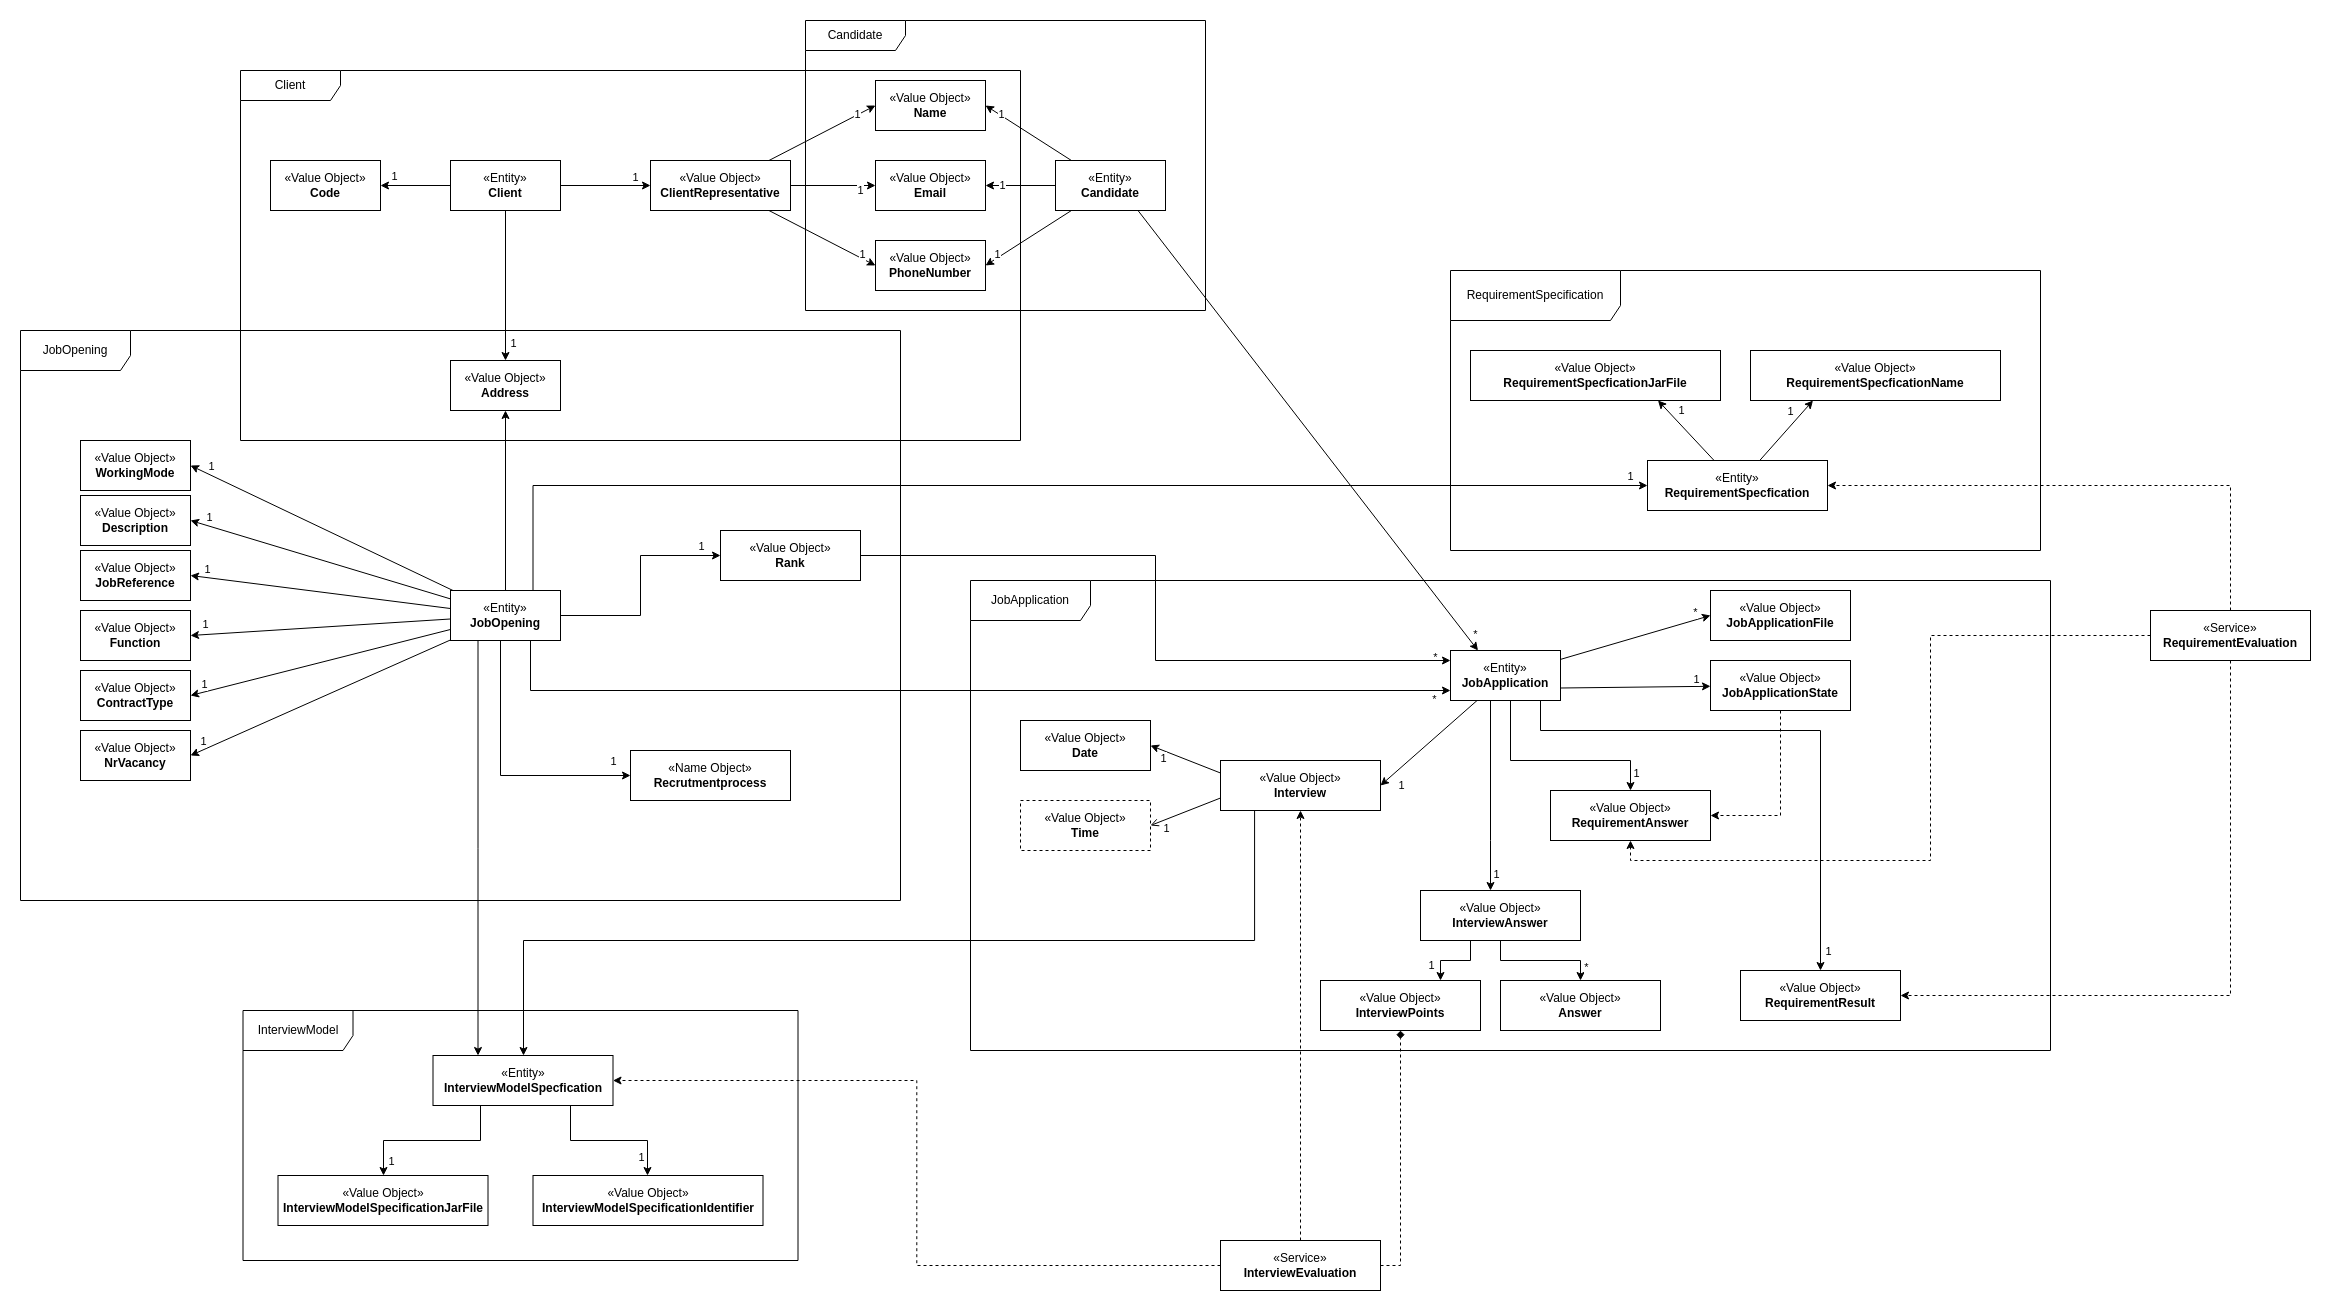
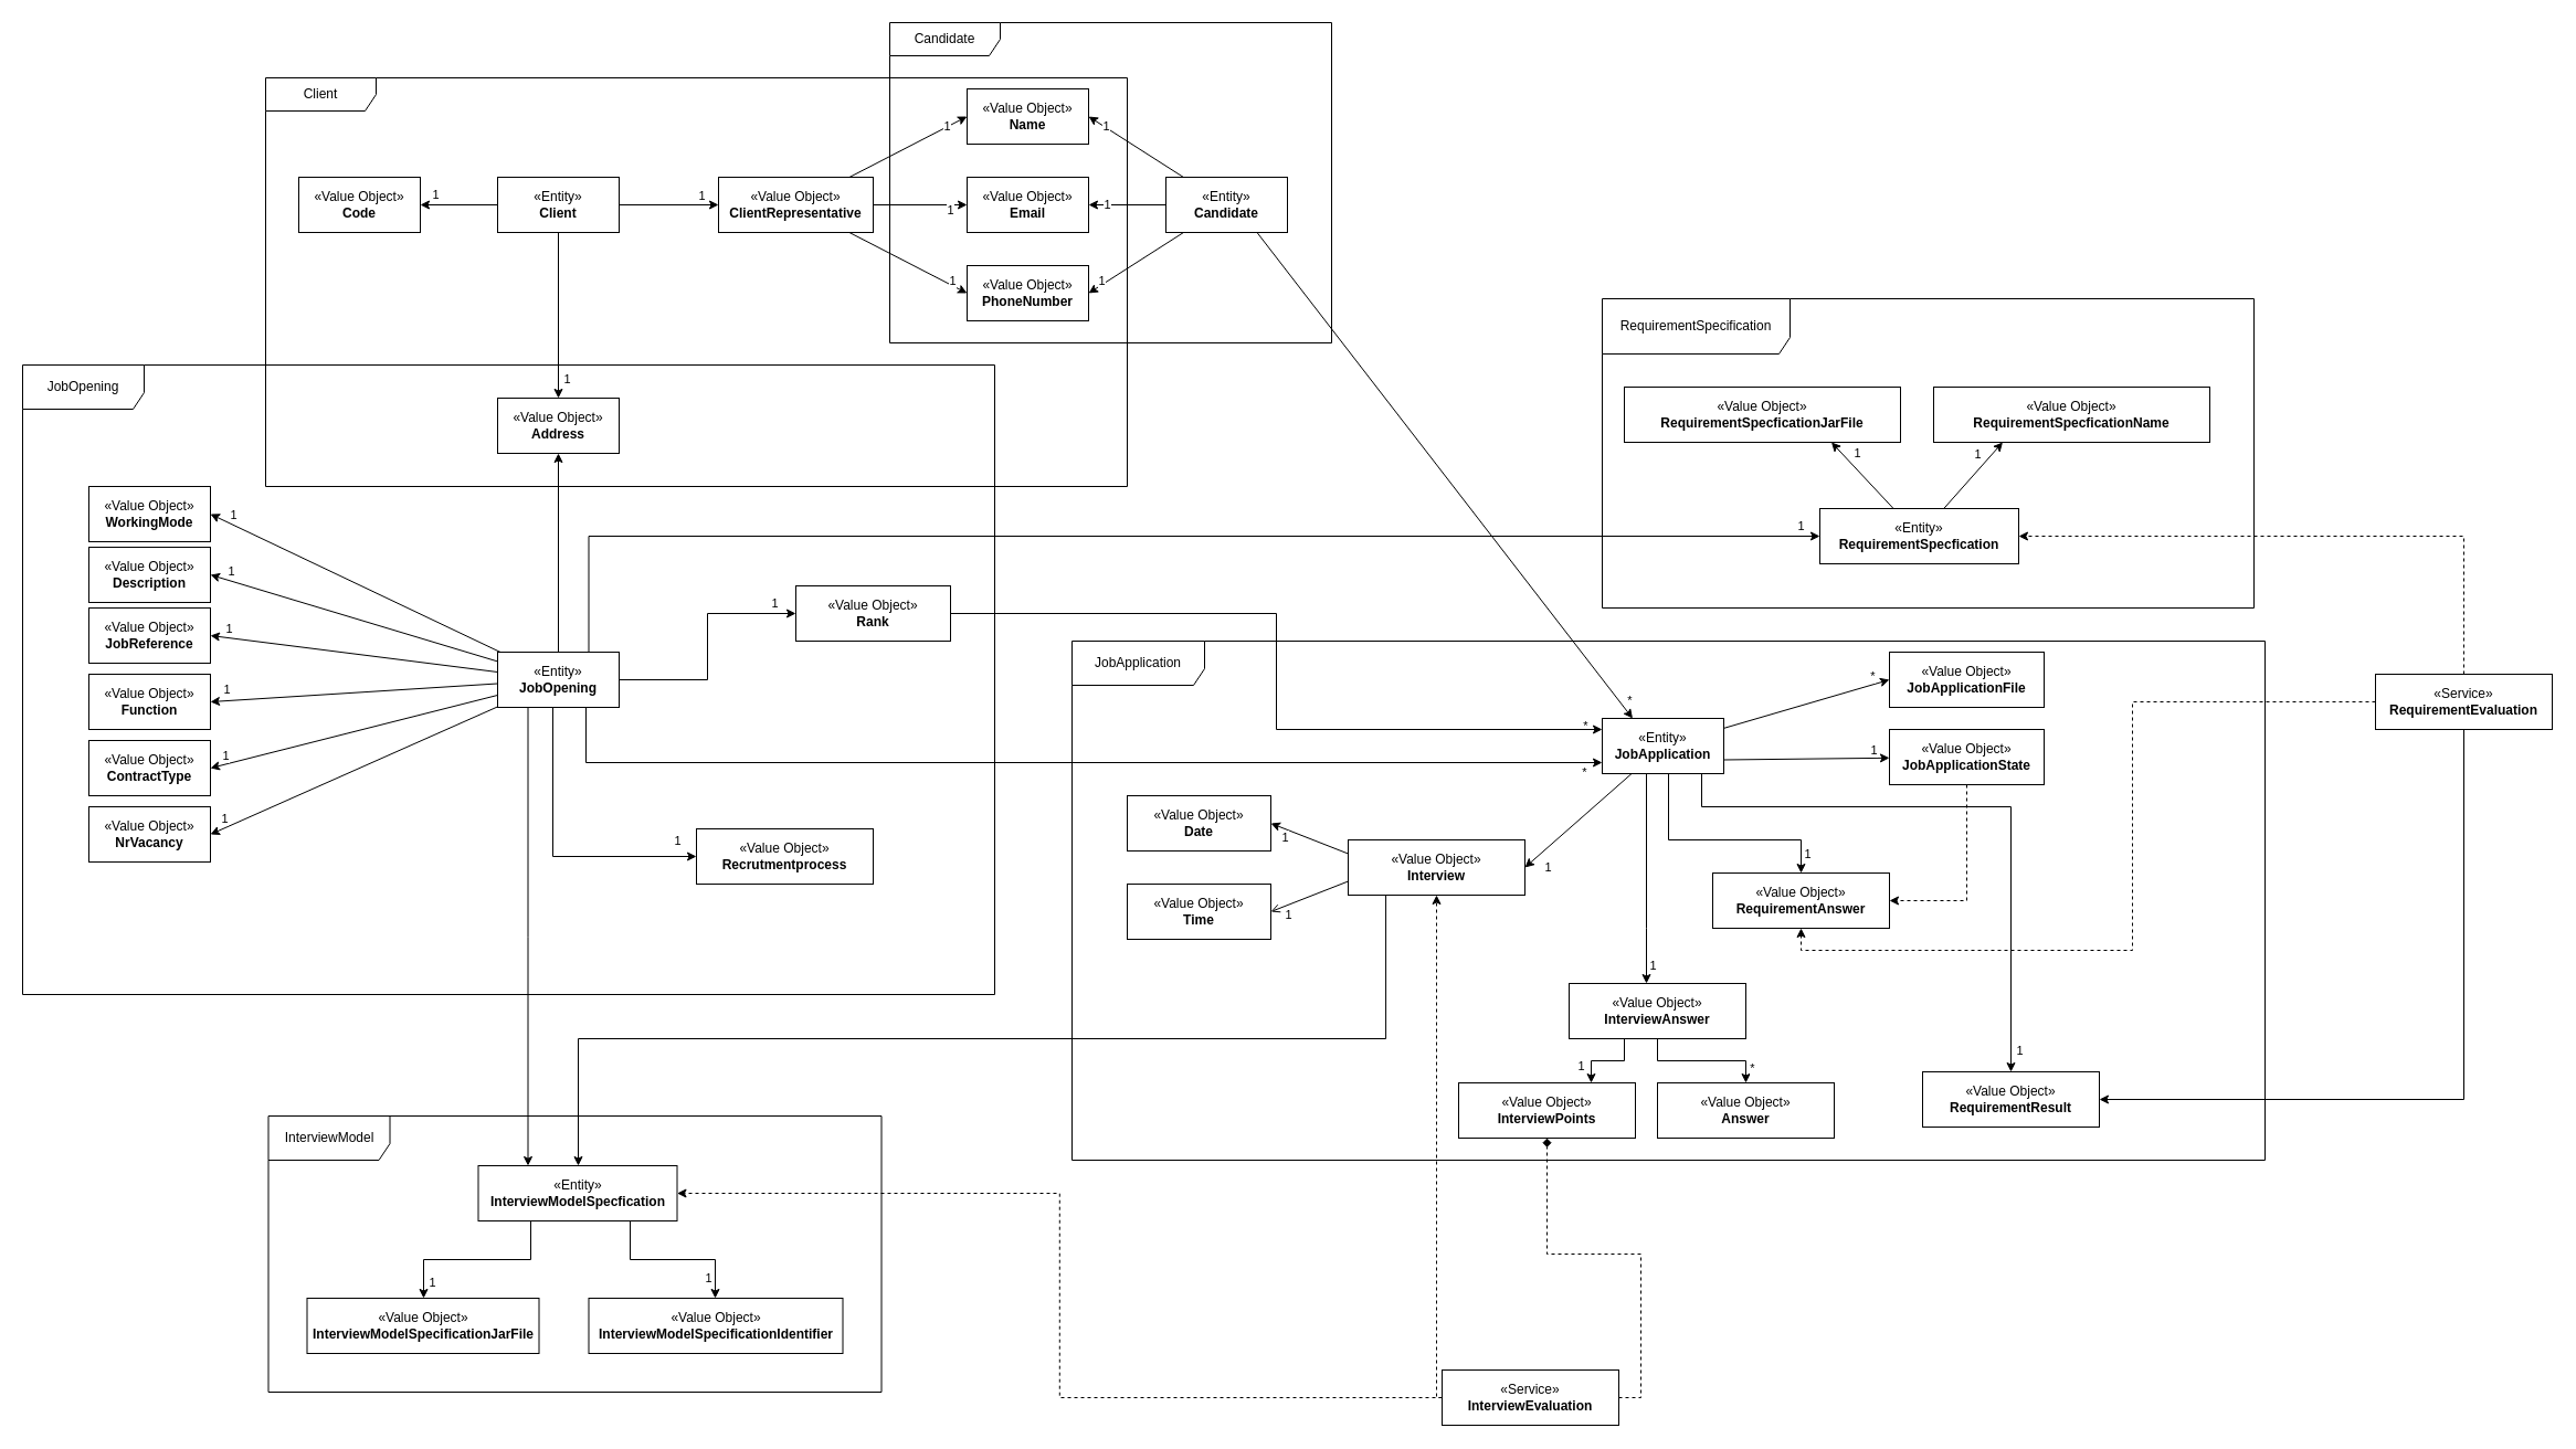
- <mxCell id="123" value="«Name Object»&lt;br&gt;&lt;b&gt;Recrutmentprocess&lt;/b&gt;" style="html=1;whiteSpace=wrap;" parent="1" vertex="1"><mxGeometry x="630" y="750" width="160" height="50" as="geometry" /></mxCell>
+ <mxCell id="123" value="«Value Object»&lt;br&gt;&lt;b&gt;Recrutmentprocess&lt;/b&gt;" style="html=1;whiteSpace=wrap;" parent="1" vertex="1"><mxGeometry x="630" y="750" width="160" height="50" as="geometry" /></mxCell>
- <mxCell id="110" value="«Value Object»&lt;br&gt;&lt;b&gt;Time&lt;/b&gt;" style="html=1;whiteSpace=wrap;dashed=1;" parent="1" vertex="1"><mxGeometry x="1020" y="800" width="130" height="50" as="geometry" /></mxCell>
+ <mxCell id="110" value="«Value Object»&lt;br&gt;&lt;b&gt;Time&lt;/b&gt;" style="html=1;whiteSpace=wrap;" parent="1" vertex="1"><mxGeometry x="1020" y="800" width="130" height="50" as="geometry" /></mxCell>
- <mxCell id="118" style="edgeStyle=orthogonalEdgeStyle;rounded=0;orthogonalLoop=1;jettySize=auto;html=1;entryX=1;entryY=0.5;entryDx=0;entryDy=0;dashed=1;exitX=0.5;exitY=1;exitDx=0;exitDy=0;" parent="1" source="120" target="121" edge="1"><mxGeometry relative="1" as="geometry" /></mxCell>
+ <mxCell id="118" style="edgeStyle=orthogonalEdgeStyle;rounded=0;orthogonalLoop=1;jettySize=auto;html=1;entryX=1;entryY=0.5;entryDx=0;entryDy=0;dashed=0;exitX=0.5;exitY=1;exitDx=0;exitDy=0;" parent="1" source="120" target="121" edge="1"><mxGeometry relative="1" as="geometry" /></mxCell>
- <mxCell id="115" value="«Service»&lt;br&gt;&lt;b&gt;InterviewEvaluation&lt;/b&gt;" style="html=1;whiteSpace=wrap;" parent="1" vertex="1"><mxGeometry x="1220" y="1240" width="160" height="50" as="geometry" /></mxCell>
+ <mxCell id="115" value="«Service»&lt;br&gt;&lt;b&gt;InterviewEvaluation&lt;/b&gt;" style="html=1;whiteSpace=wrap;" parent="1" vertex="1"><mxGeometry x="1305" y="1240" width="160" height="50" as="geometry" /></mxCell>
